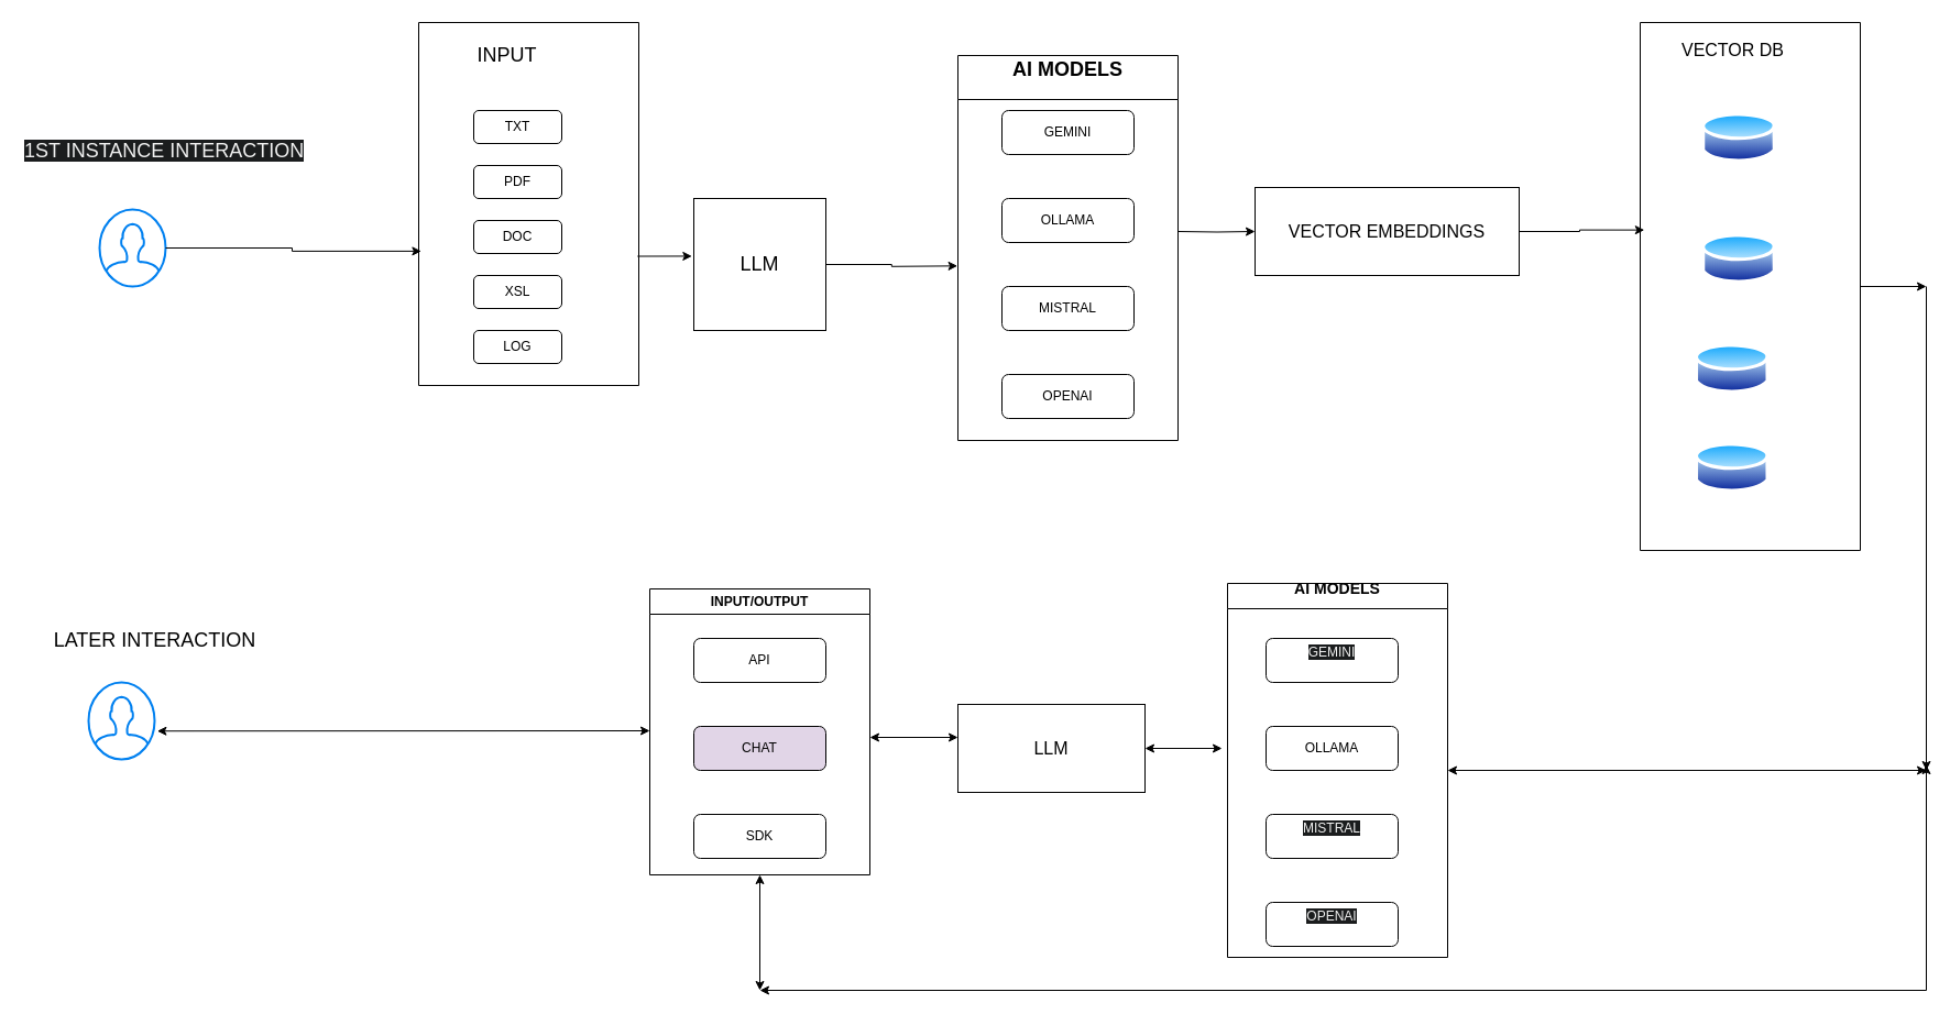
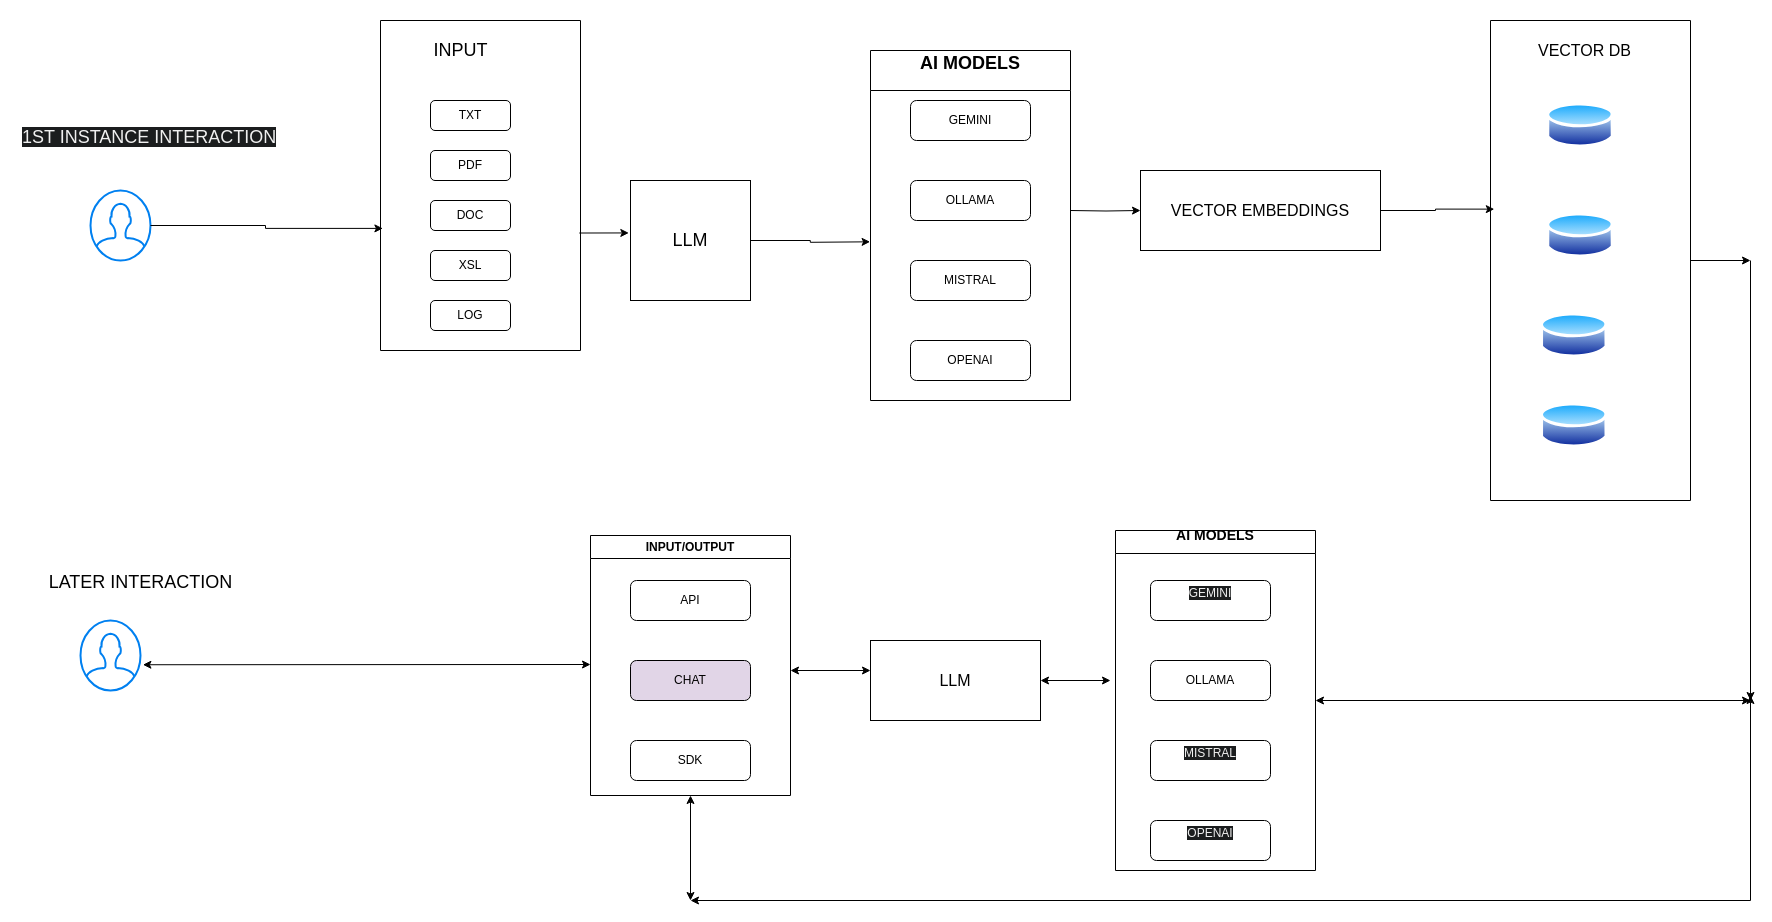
- <mxCell id="23" value="&lt;font size=&quot;3&quot;&gt;VECTOR DB&lt;/font&gt;" style="text;html=1;align=center;verticalAlign=middle;resizable=0;points=[];autosize=1;strokeColor=none;fillColor=none;" vertex="1" parent="1"><mxGeometry x="1513.78" y="30" width="120" height="30" as="geometry" /></mxCell>
+ <mxCell id="23" value="&lt;font size=&quot;3&quot;&gt;VECTOR DB&lt;/font&gt;" style="text;html=1;align=center;verticalAlign=middle;resizable=0;points=[];autosize=1;strokeColor=none;fillColor=none;" vertex="1" parent="1"><mxGeometry x="1523.78" y="35" width="120" height="30" as="geometry" /></mxCell>
